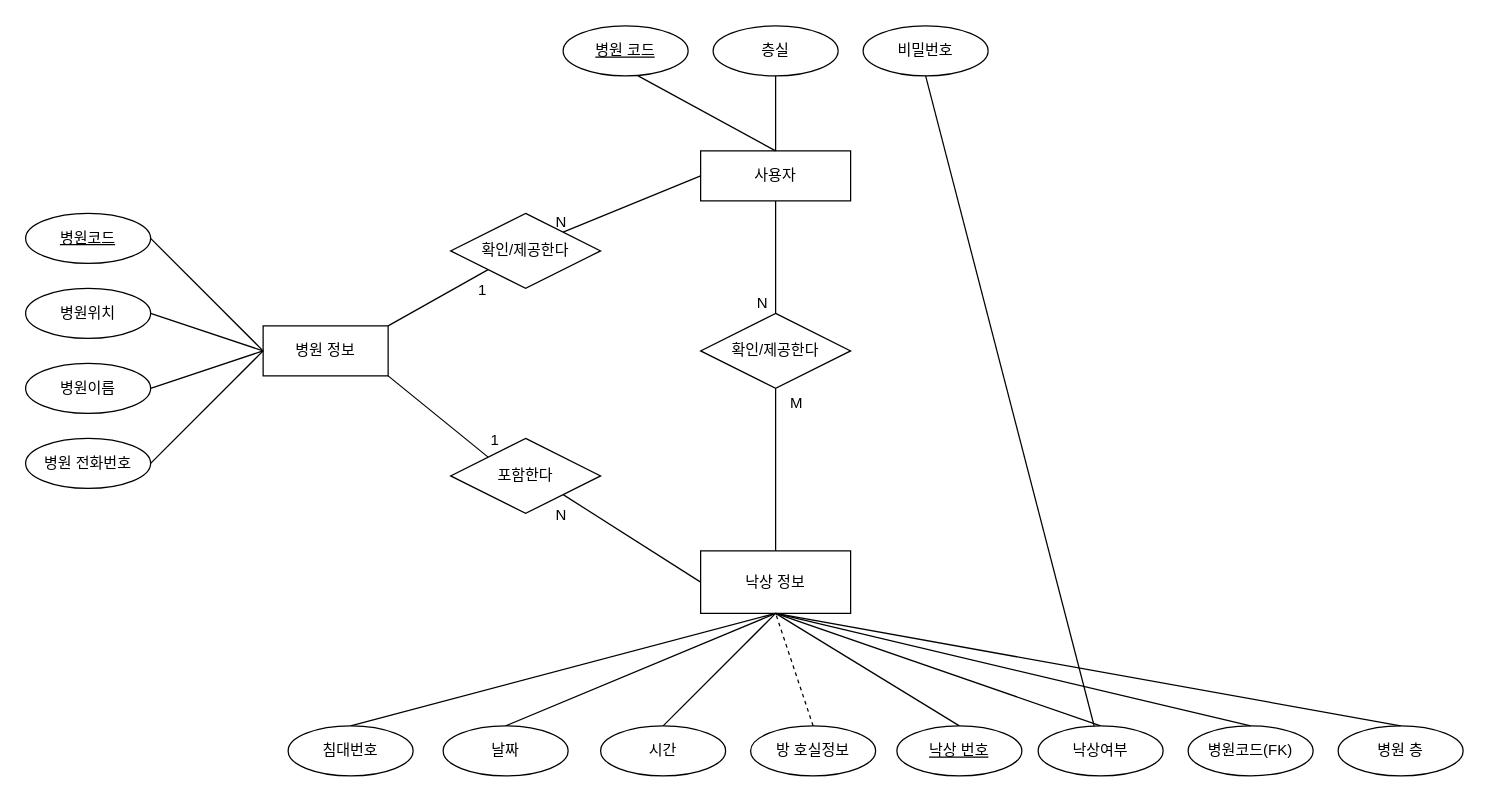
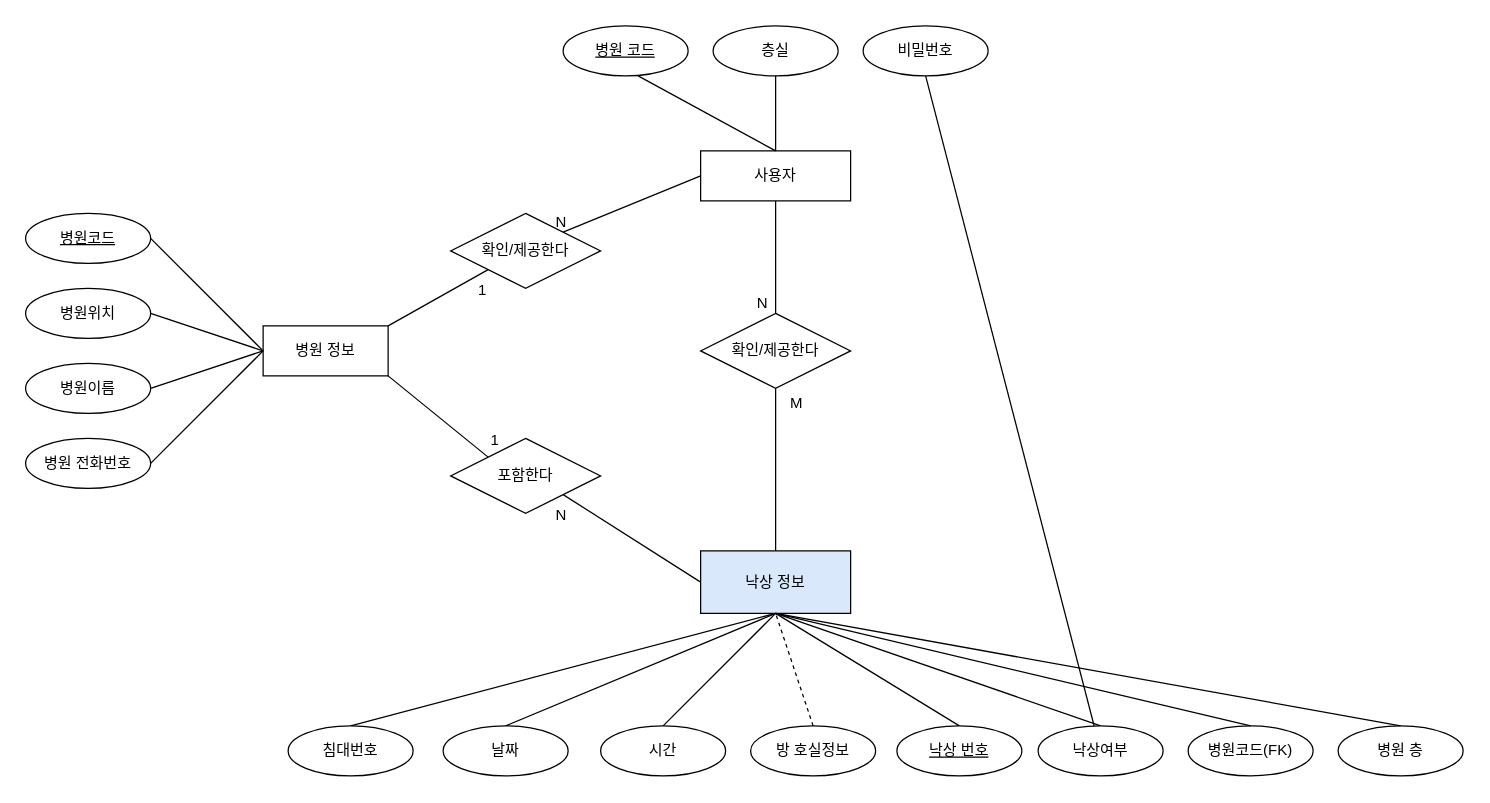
- <mxCell id="2" value="낙상 정보" style="rounded=0;whiteSpace=wrap;html=1;" parent="1" vertex="1"><mxGeometry x="560" y="440" width="120" height="50" as="geometry" /></mxCell>
+ <mxCell id="2" value="낙상 정보" style="rounded=0;whiteSpace=wrap;html=1;fillColor=#dae8fc;" parent="1" vertex="1"><mxGeometry x="560" y="440" width="120" height="50" as="geometry" /></mxCell>
